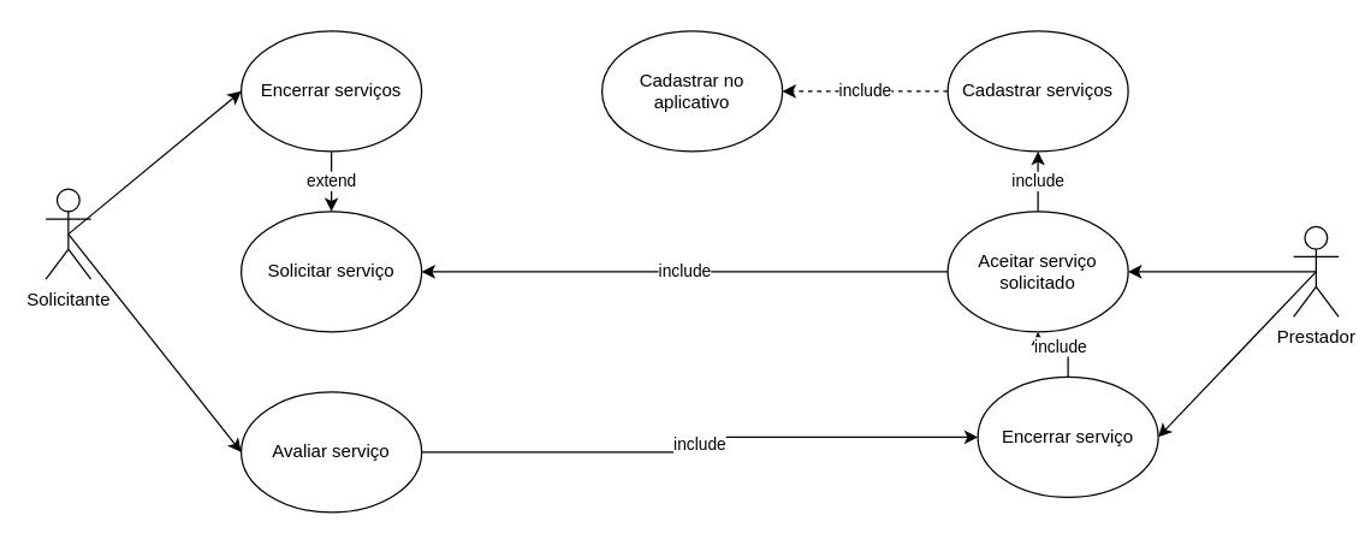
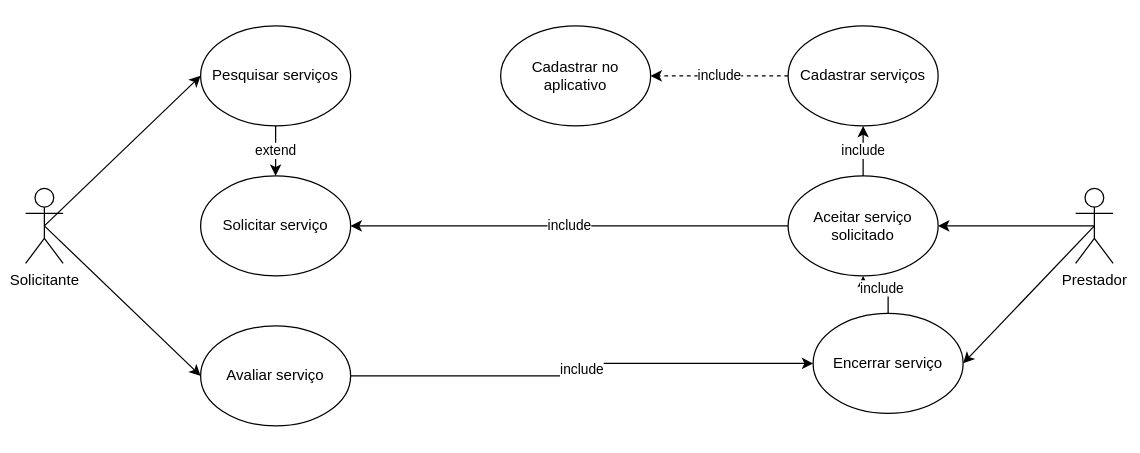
- <mxCell id="8" value="Encerrar serviços" style="ellipse;whiteSpace=wrap;html=1;" vertex="1" parent="1"><mxGeometry x="160" y="20" width="120" height="80" as="geometry" /></mxCell>
+ <mxCell id="8" value="Pesquisar serviços" style="ellipse;whiteSpace=wrap;html=1;" vertex="1" parent="1"><mxGeometry x="160" y="20" width="120" height="80" as="geometry" /></mxCell>
- <mxCell id="3" value="Solicitante" style="shape=umlActor;verticalLabelPosition=bottom;labelBackgroundColor=#ffffff;verticalAlign=top;html=1;outlineConnect=0;" vertex="1" parent="1"><mxGeometry x="30" y="125" width="30" height="60" as="geometry" /></mxCell>
+ <mxCell id="3" value="Solicitante" style="shape=umlActor;verticalLabelPosition=bottom;labelBackgroundColor=#ffffff;verticalAlign=top;html=1;outlineConnect=0;" vertex="1" parent="1"><mxGeometry x="20" y="150" width="30" height="60" as="geometry" /></mxCell>
